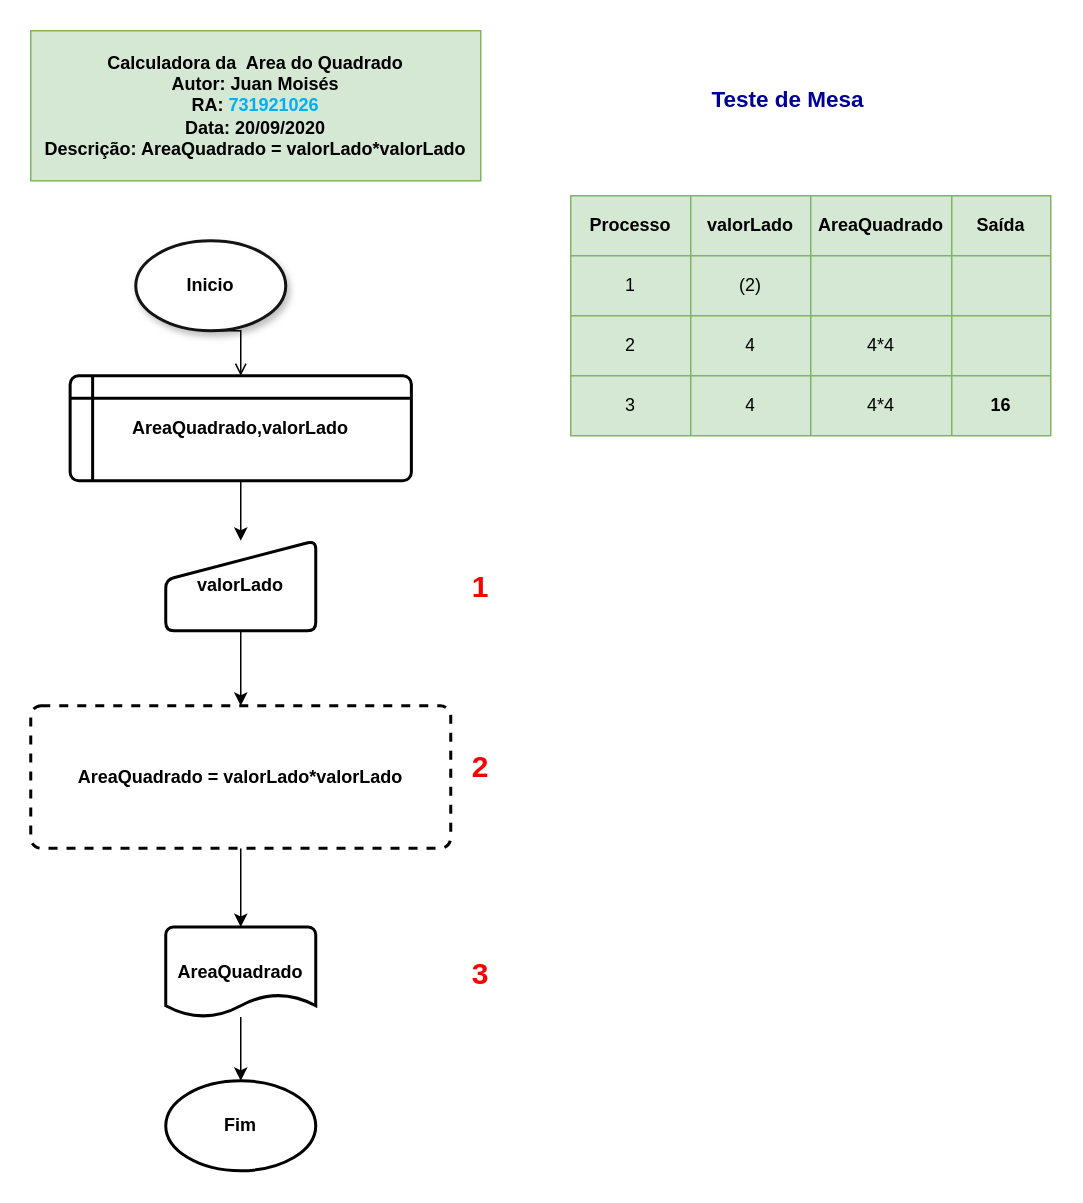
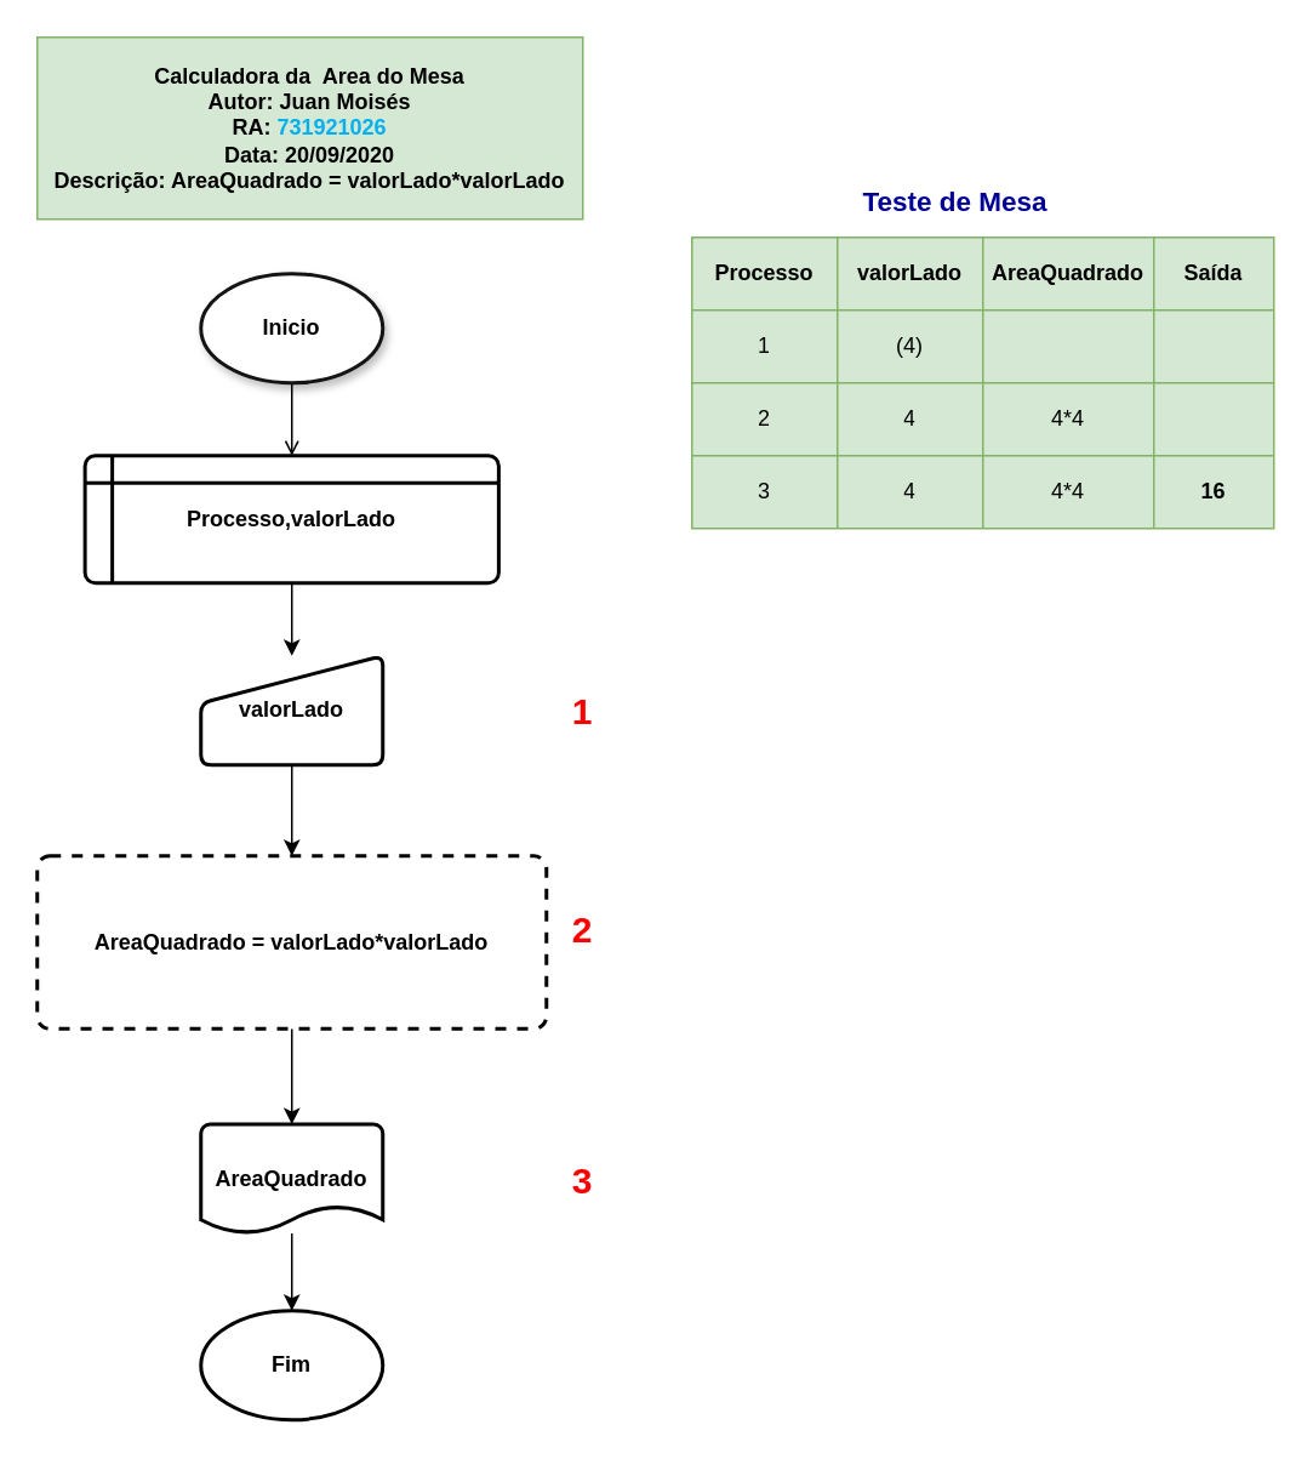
- <mxCell id="35" value="&lt;b style=&quot;font-size: 15px&quot;&gt;&lt;font color=&quot;#000099&quot;&gt;Teste de Mesa&lt;/font&gt;&lt;/b&gt;" style="text;html=1;strokeColor=none;fillColor=none;align=center;verticalAlign=middle;whiteSpace=wrap;rounded=0;shadow=1;fontSize=15;" parent="1" vertex="1"><mxGeometry x="450" y="55" width="150" height="20" as="geometry" /></mxCell>
+ <mxCell id="35" value="&lt;b style=&quot;font-size: 15px&quot;&gt;&lt;font color=&quot;#000099&quot;&gt;Teste de Mesa&lt;/font&gt;&lt;/b&gt;" style="text;html=1;strokeColor=none;fillColor=none;align=center;verticalAlign=middle;whiteSpace=wrap;rounded=0;shadow=1;fontSize=15;" parent="1" vertex="1"><mxGeometry x="450" y="100" width="150" height="20" as="geometry" /></mxCell>
- <mxCell id="2" value="Calculadora da&amp;nbsp; Area do Quadrado&lt;br&gt;Autor: Juan Moisés&lt;br&gt;RA:&amp;nbsp;&lt;b&gt;&lt;span style=&quot;font-size: 9.0pt ; line-height: 107% ; font-family: &amp;#34;calibri&amp;#34; , sans-serif ; color: #00b0f0&quot;&gt;731921026&lt;/span&gt;&lt;/b&gt;&lt;br&gt;Data: 20/09/2020&lt;br&gt;Descrição: AreaQuadrado = valorLado*valorLado" style="text;html=1;strokeColor=#82b366;fillColor=#d5e8d4;align=center;verticalAlign=middle;whiteSpace=wrap;rounded=0;fontStyle=1;" parent="1" vertex="1"><mxGeometry x="20" y="20" width="300" height="100" as="geometry" /></mxCell>
+ <mxCell id="2" value="Calculadora da&amp;nbsp; Area do Mesa&lt;br&gt;Autor: Juan Moisés&lt;br&gt;RA:&amp;nbsp;&lt;b&gt;&lt;span style=&quot;font-size: 9.0pt ; line-height: 107% ; font-family: &amp;#34;calibri&amp;#34; , sans-serif ; color: #00b0f0&quot;&gt;731921026&lt;/span&gt;&lt;/b&gt;&lt;br&gt;Data: 20/09/2020&lt;br&gt;Descrição: AreaQuadrado = valorLado*valorLado" style="text;html=1;strokeColor=#82b366;fillColor=#d5e8d4;align=center;verticalAlign=middle;whiteSpace=wrap;rounded=0;fontStyle=1;" parent="1" vertex="1"><mxGeometry x="20" y="20" width="300" height="100" as="geometry" /></mxCell>
- <mxCell id="4" value="Inicio" style="strokeWidth=2;html=1;shape=mxgraph.flowchart.start_1;whiteSpace=wrap;fillColor=#FFFFFF;strokeColor=#141414;shadow=1;fontStyle=1" parent="1" vertex="1"><mxGeometry x="90" y="160" width="100" height="60" as="geometry" /></mxCell>
+ <mxCell id="4" value="Inicio" style="strokeWidth=2;html=1;shape=mxgraph.flowchart.start_1;whiteSpace=wrap;fillColor=#FFFFFF;strokeColor=#141414;shadow=1;fontStyle=1" parent="1" vertex="1"><mxGeometry x="110" y="150" width="100" height="60" as="geometry" /></mxCell>
- <mxCell id="21" value="(2)" style="shape=partialRectangle;html=1;whiteSpace=wrap;connectable=0;overflow=hidden;fillColor=none;top=0;left=0;bottom=0;right=0;" parent="19" vertex="1"><mxGeometry x="80" width="80" height="40" as="geometry" /></mxCell>
+ <mxCell id="21" value="(4)" style="shape=partialRectangle;html=1;whiteSpace=wrap;connectable=0;overflow=hidden;fillColor=none;top=0;left=0;bottom=0;right=0;" parent="19" vertex="1"><mxGeometry x="80" width="80" height="40" as="geometry" /></mxCell>
- <mxCell id="6" value="AreaQuadrado,valorLado" style="shape=internalStorage;whiteSpace=wrap;html=1;dx=15;dy=15;rounded=1;arcSize=8;strokeWidth=2;fontStyle=1" parent="1" vertex="1"><mxGeometry x="46.25" y="250" width="227.5" height="70" as="geometry" /></mxCell>
+ <mxCell id="6" value="Processo,valorLado" style="shape=internalStorage;whiteSpace=wrap;html=1;dx=15;dy=15;rounded=1;arcSize=8;strokeWidth=2;fontStyle=1" parent="1" vertex="1"><mxGeometry x="46.25" y="250" width="227.5" height="70" as="geometry" /></mxCell>
